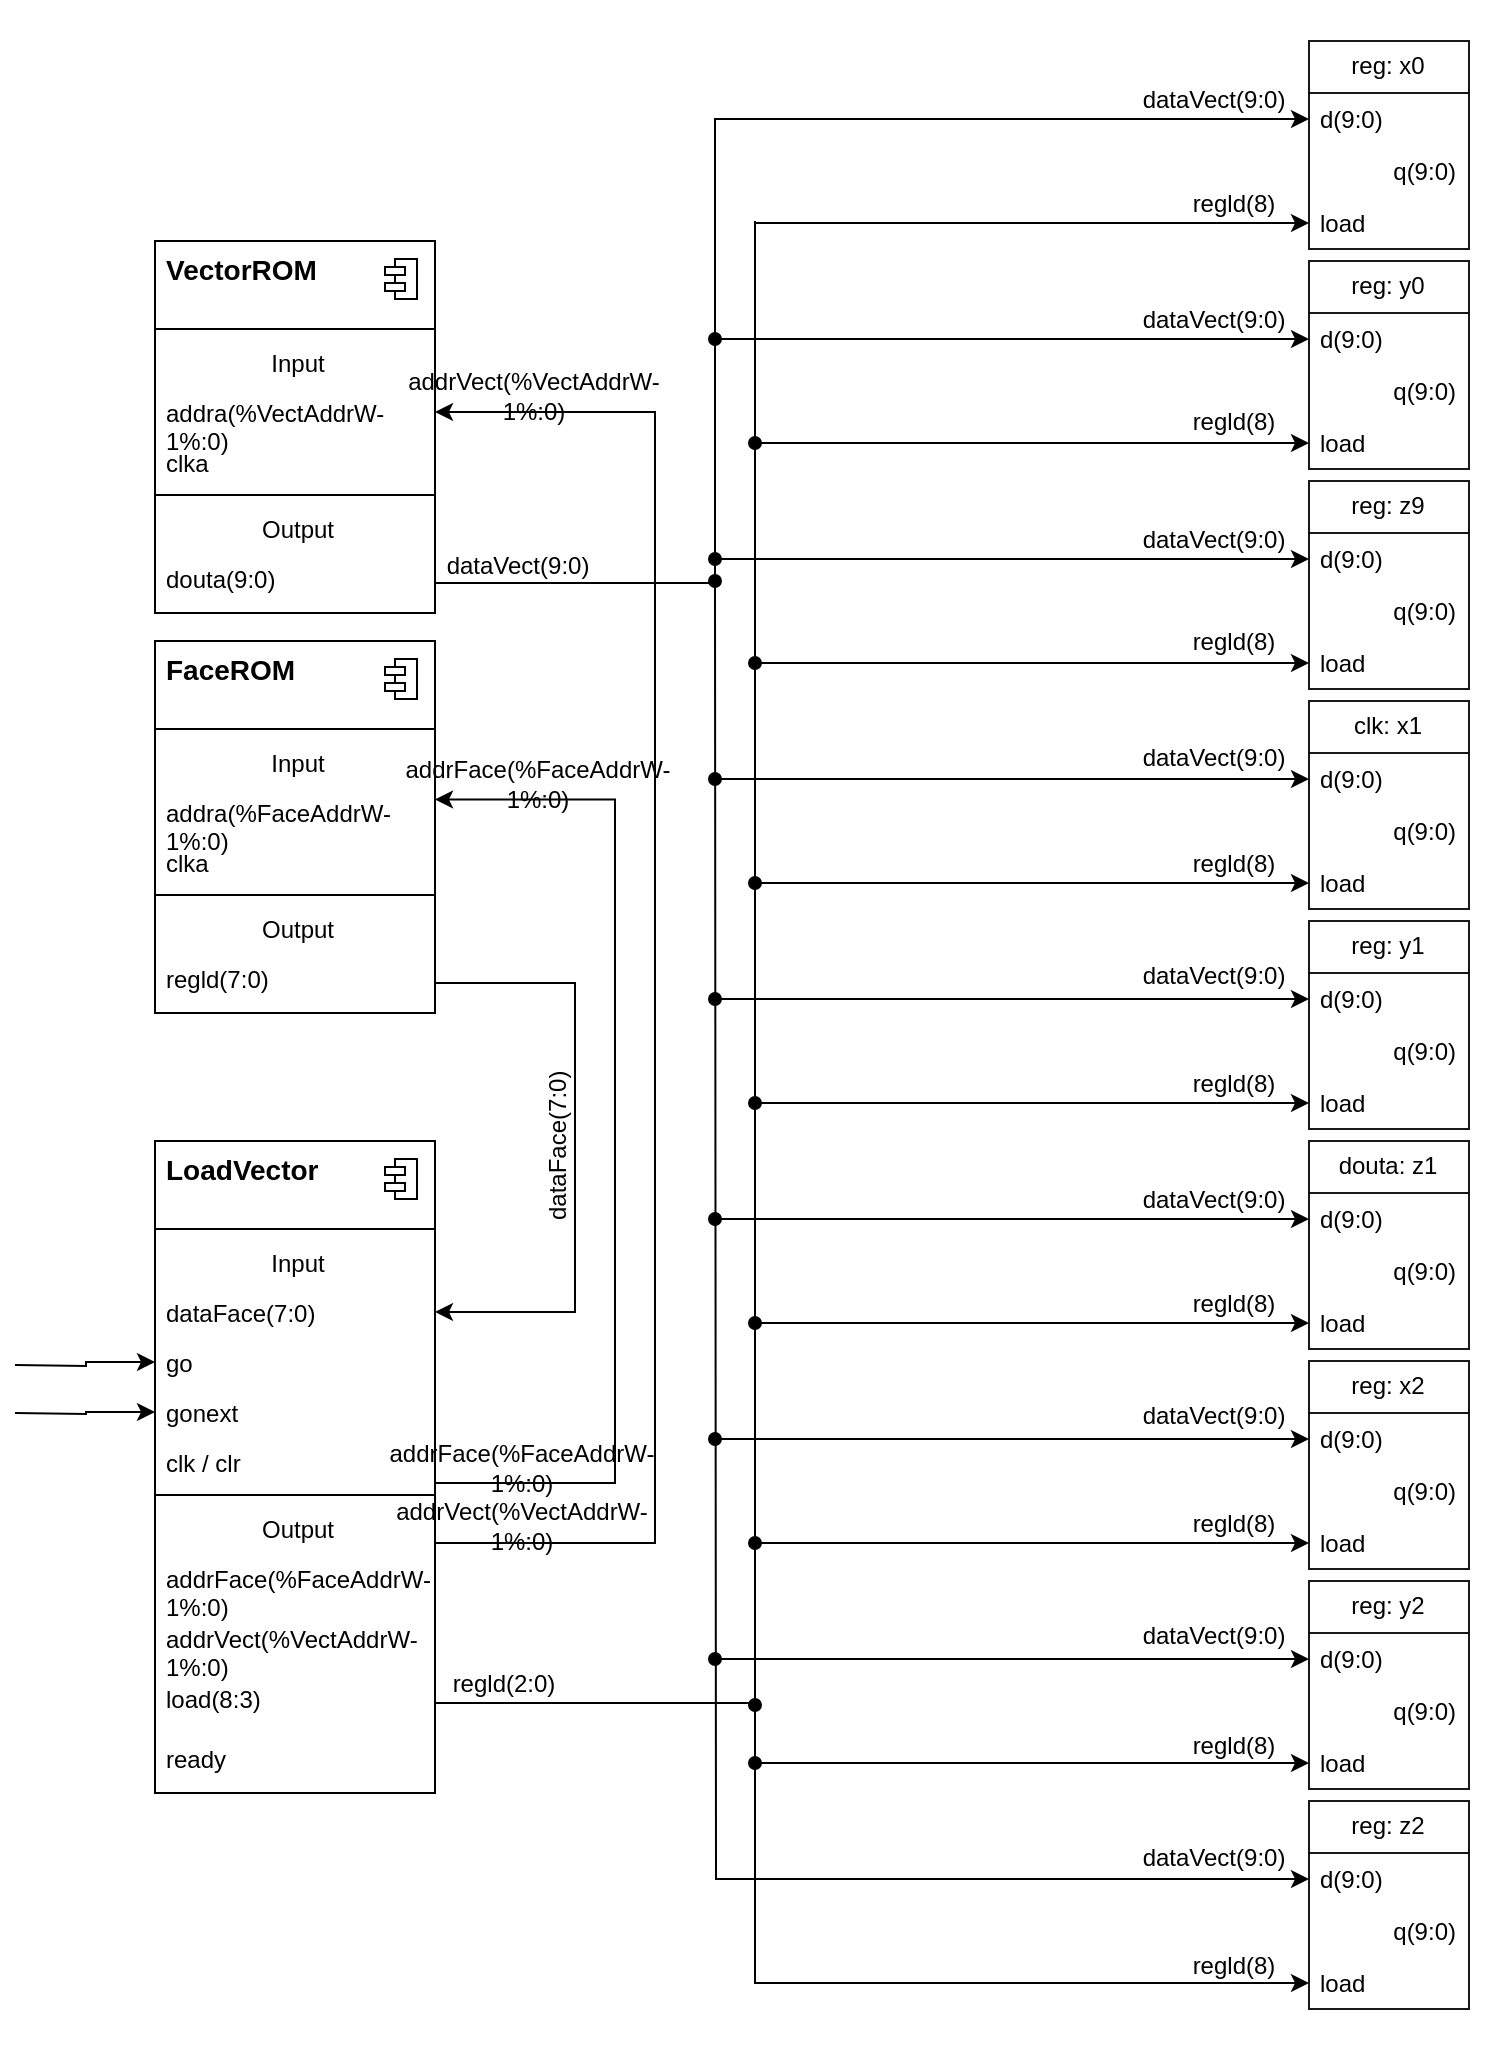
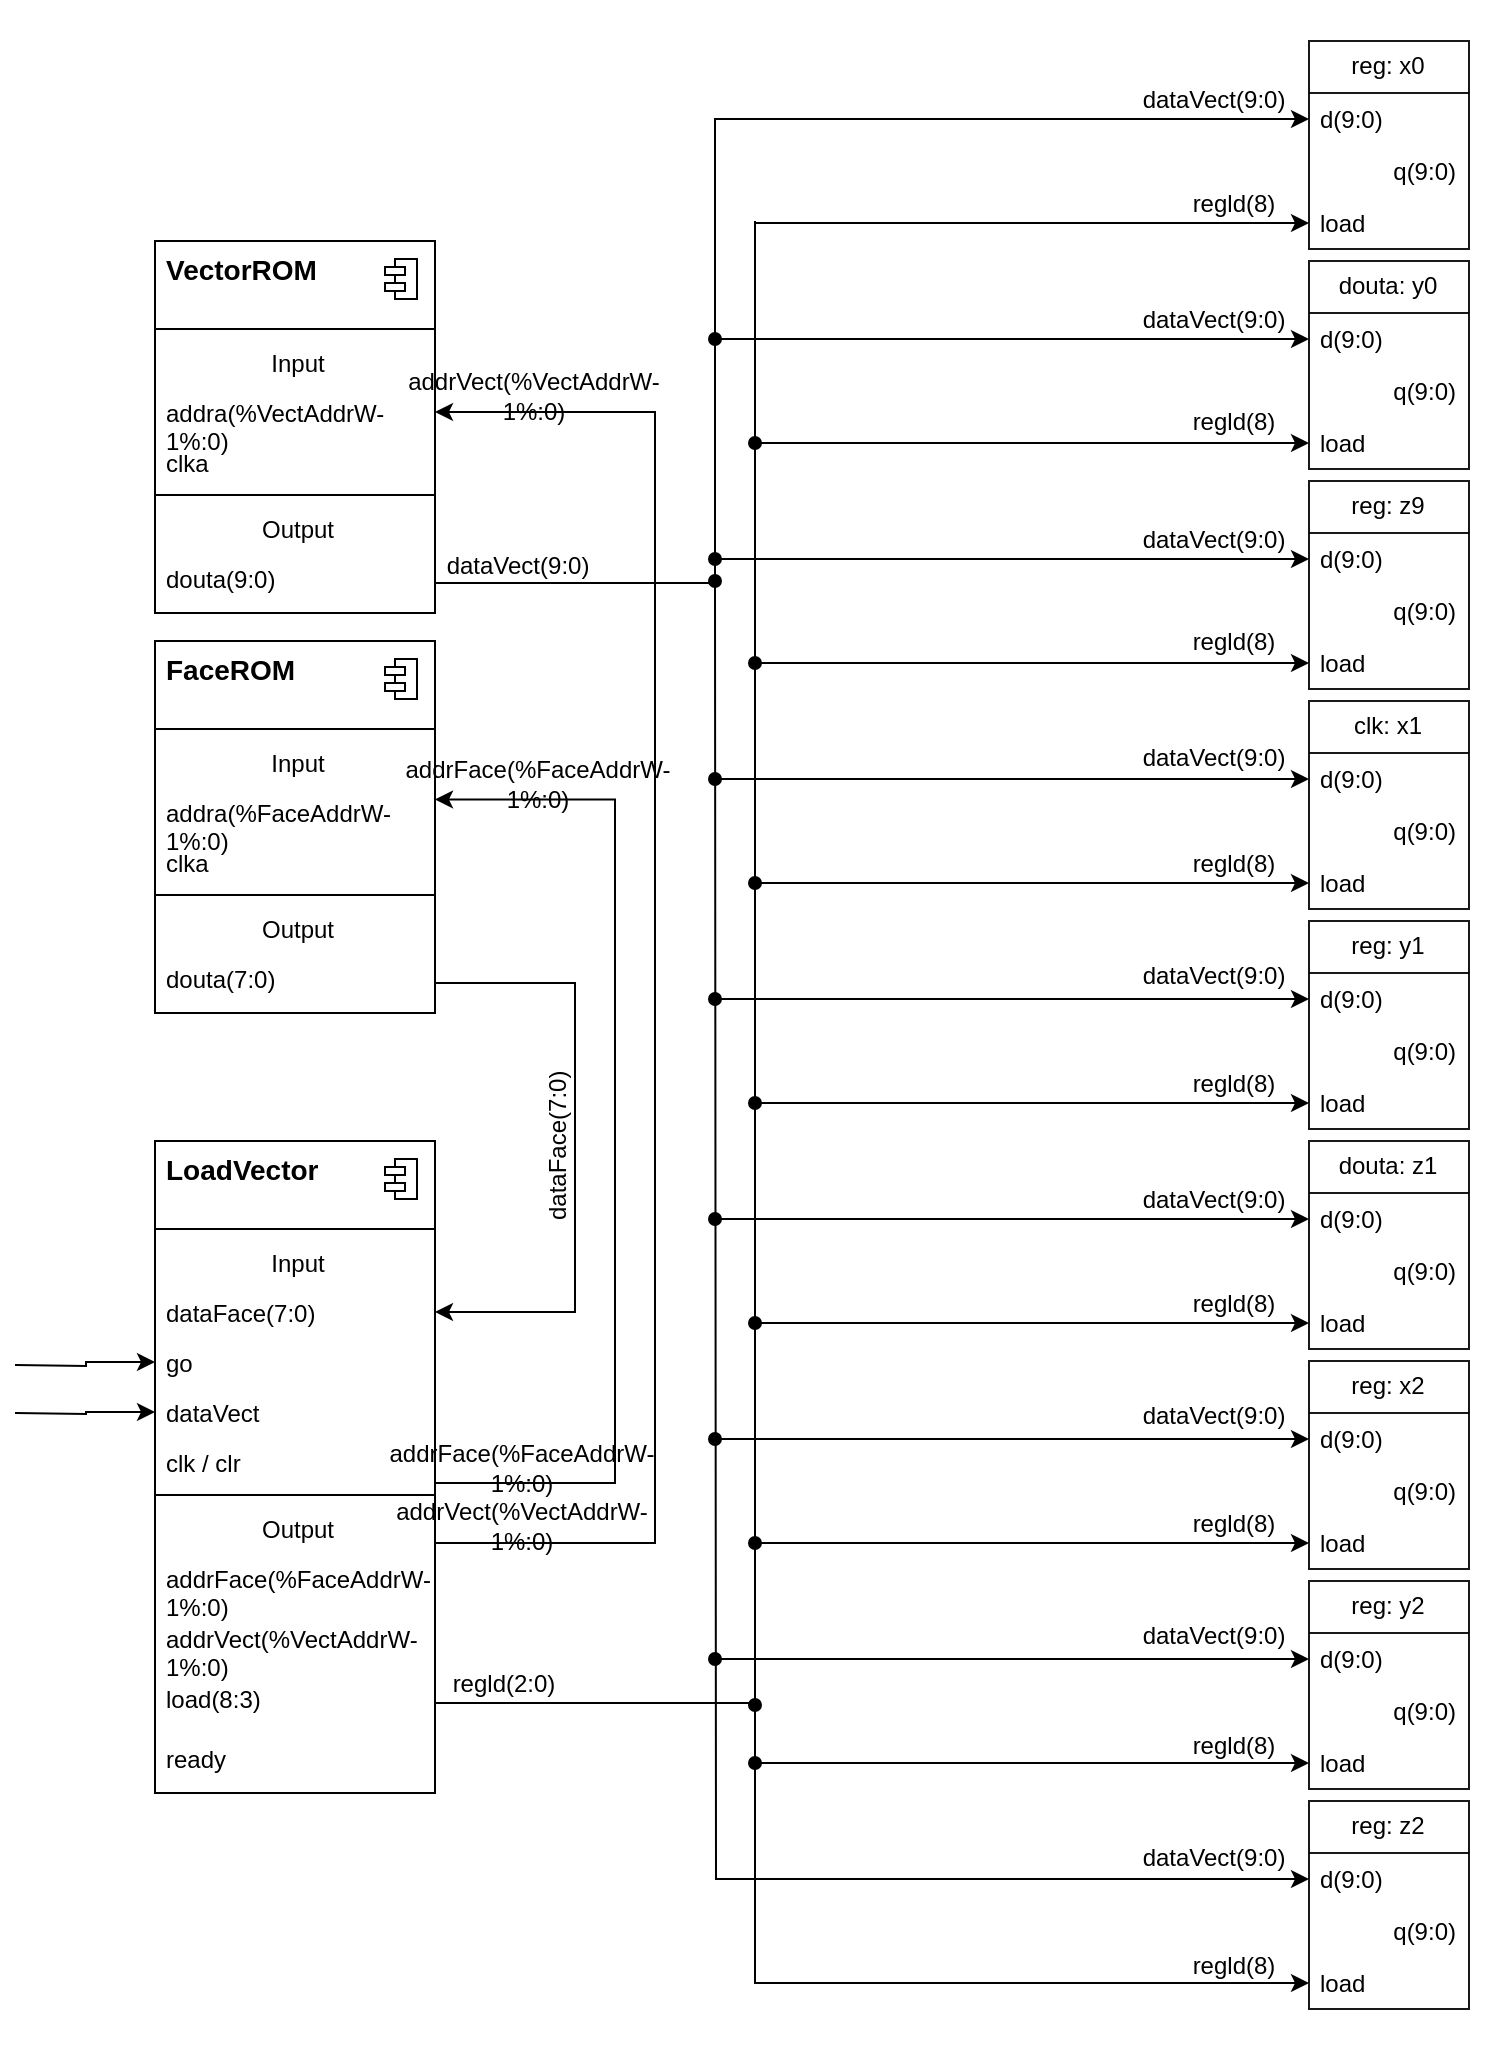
- <mxCell id="17" value="reg: y0" style="swimlane;fontStyle=0;childLayout=stackLayout;horizontal=1;startSize=26;fillColor=none;horizontalStack=0;resizeParent=1;resizeParentMax=0;resizeLast=0;collapsible=1;marginBottom=0;whiteSpace=wrap;html=1;opacity=90;swimlaneFillColor=none;fillStyle=auto;direction=east;rounded=0;swimlaneLine=1;glass=0;shadow=0;dropTarget=1;" vertex="1" parent="1"><mxGeometry x="597" y="130" width="80" height="104" as="geometry" /></mxCell>
+ <mxCell id="17" value="douta: y0" style="swimlane;fontStyle=0;childLayout=stackLayout;horizontal=1;startSize=26;fillColor=none;horizontalStack=0;resizeParent=1;resizeParentMax=0;resizeLast=0;collapsible=1;marginBottom=0;whiteSpace=wrap;html=1;opacity=90;swimlaneFillColor=none;fillStyle=auto;direction=east;rounded=0;swimlaneLine=1;glass=0;shadow=0;dropTarget=1;" vertex="1" parent="1"><mxGeometry x="597" y="130" width="80" height="104" as="geometry" /></mxCell>
- <mxCell id="73" value="regld(7:0)" style="html=1;align=left;spacingLeft=4;verticalAlign=top;strokeColor=none;fillColor=none;whiteSpace=wrap;" vertex="1" parent="64"><mxGeometry y="156" width="140" height="30" as="geometry" /></mxCell>
+ <mxCell id="73" value="douta(7:0)" style="html=1;align=left;spacingLeft=4;verticalAlign=top;strokeColor=none;fillColor=none;whiteSpace=wrap;" vertex="1" parent="64"><mxGeometry y="156" width="140" height="30" as="geometry" /></mxCell>
- <mxCell id="83" value="gonext" style="html=1;align=left;spacingLeft=4;verticalAlign=top;strokeColor=none;fillColor=none;whiteSpace=wrap;" vertex="1" parent="74"><mxGeometry y="123" width="140" height="25" as="geometry" /></mxCell>
+ <mxCell id="83" value="dataVect" style="html=1;align=left;spacingLeft=4;verticalAlign=top;strokeColor=none;fillColor=none;whiteSpace=wrap;" vertex="1" parent="74"><mxGeometry y="123" width="140" height="25" as="geometry" /></mxCell>
